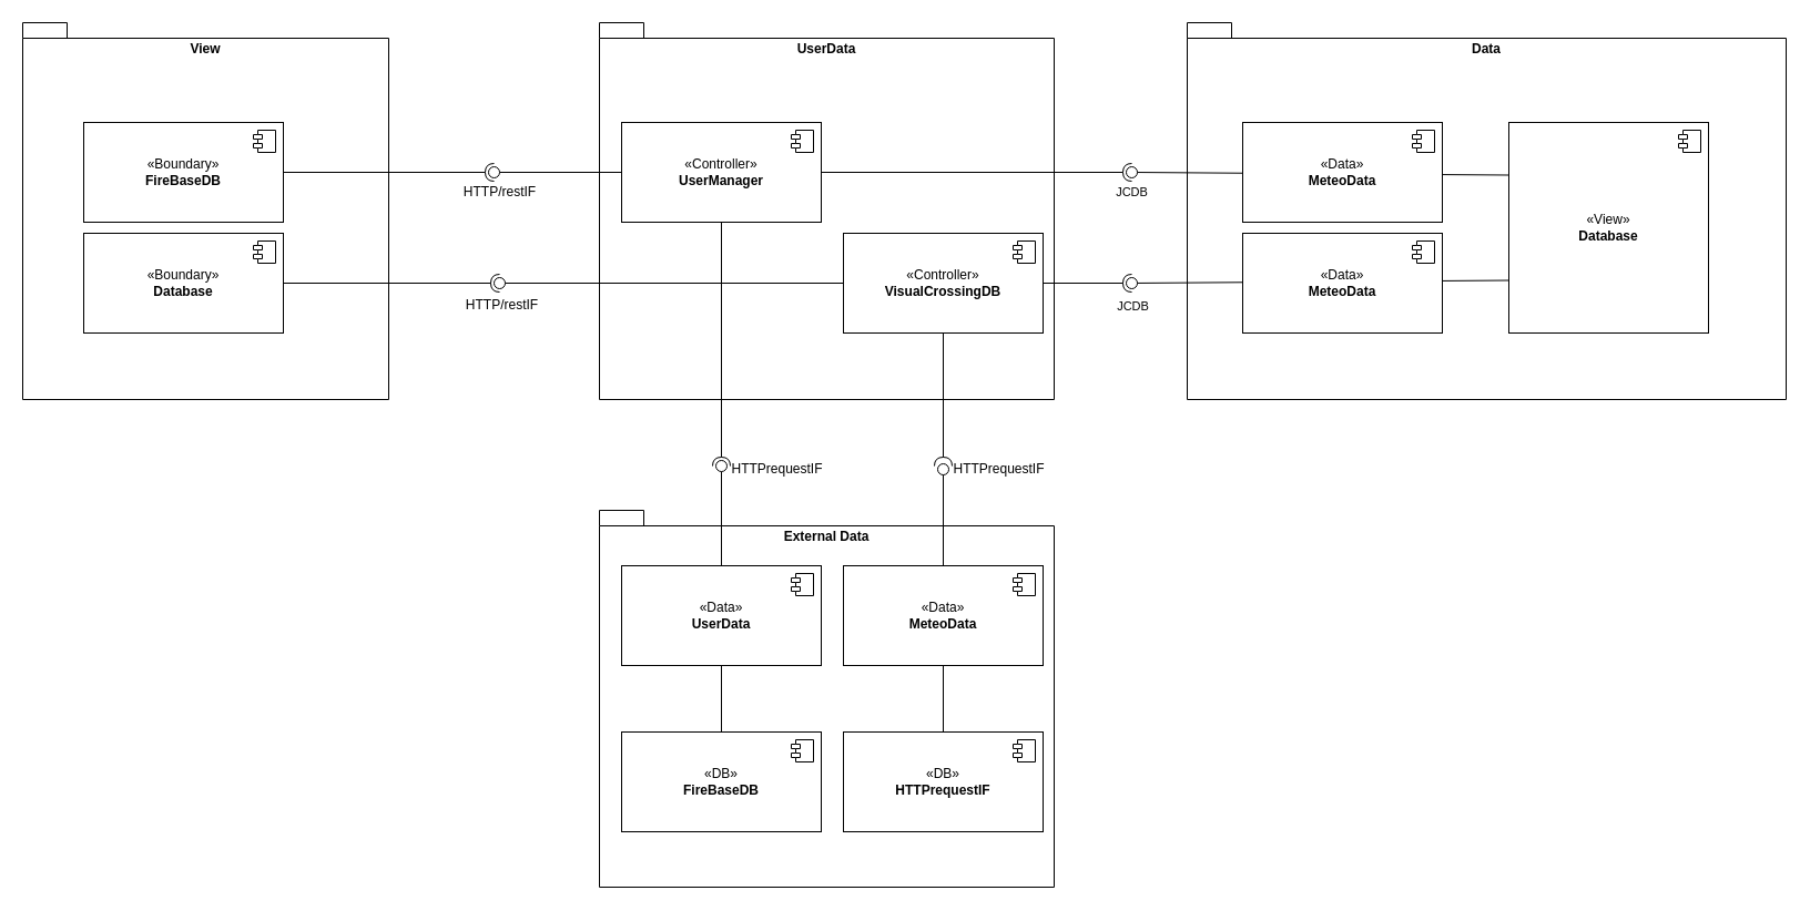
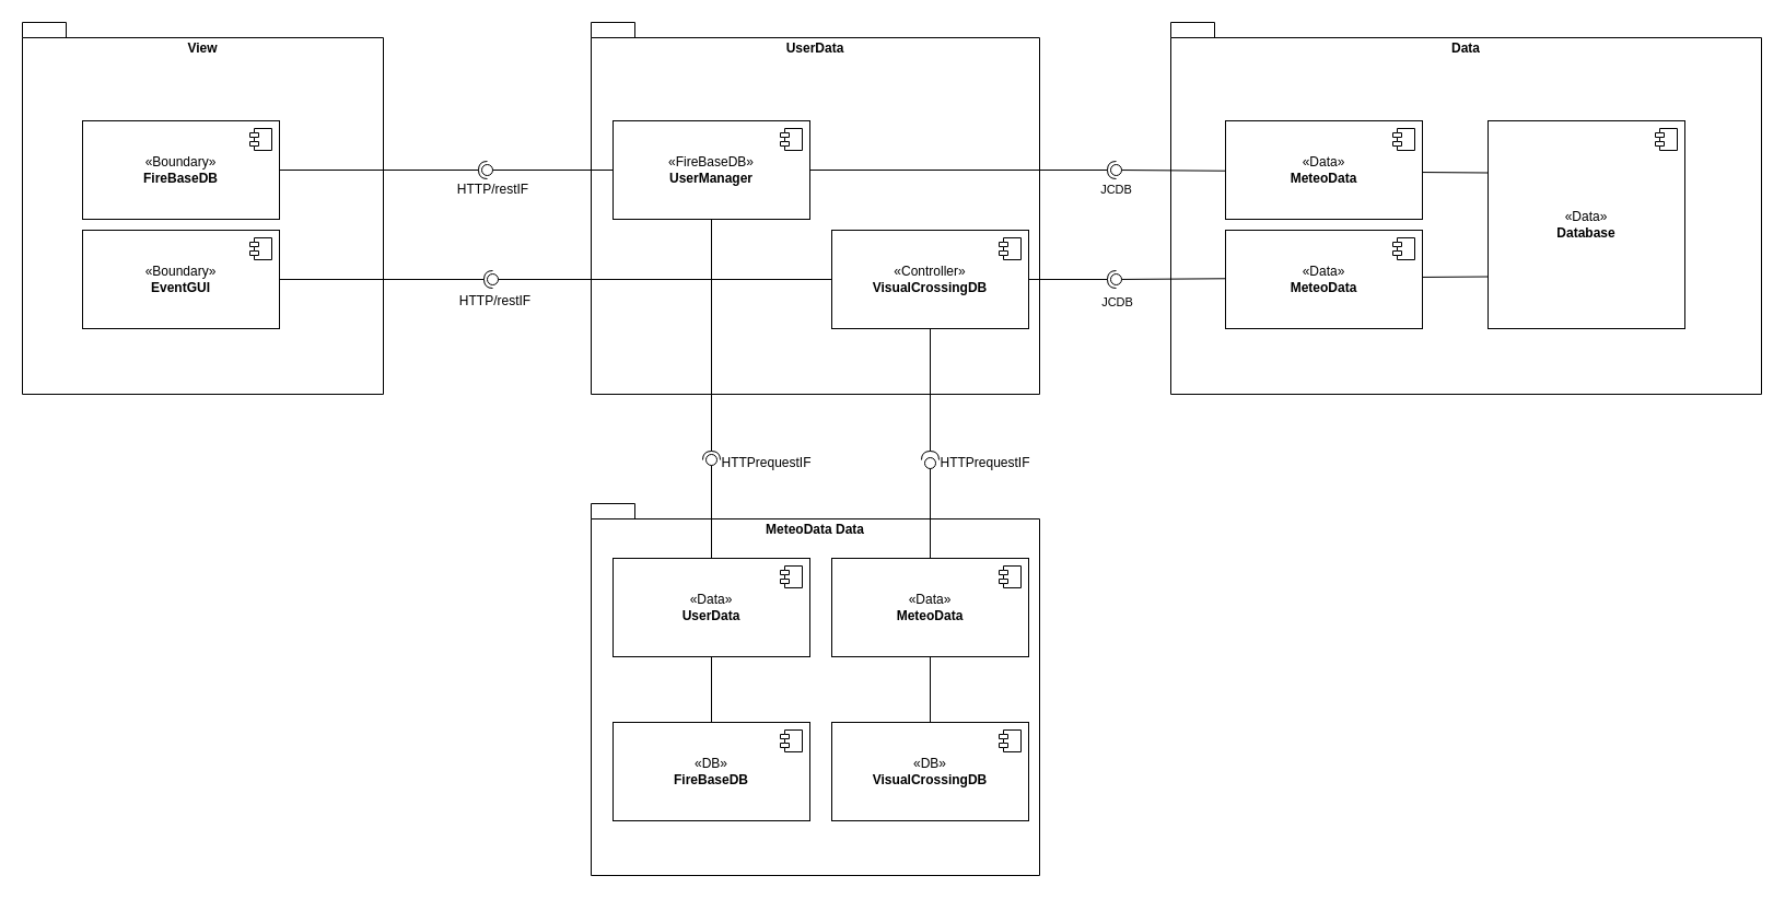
- <mxCell id="11" value="«Controller»&lt;br style=&quot;border-color: var(--border-color);&quot;&gt;&lt;b&gt;UserManager&lt;/b&gt;" style="html=1;dropTarget=0;whiteSpace=wrap;" parent="1" vertex="1"><mxGeometry x="560" y="110" width="180" height="90" as="geometry" /></mxCell>
+ <mxCell id="11" value="«FireBaseDB»&lt;br style=&quot;border-color: var(--border-color);&quot;&gt;&lt;b&gt;UserManager&lt;/b&gt;" style="html=1;dropTarget=0;whiteSpace=wrap;" parent="1" vertex="1"><mxGeometry x="560" y="110" width="180" height="90" as="geometry" /></mxCell>
- <mxCell id="6" value="«View»&lt;br style=&quot;border-color: var(--border-color);&quot;&gt;&lt;b&gt;Database&lt;/b&gt;" style="html=1;dropTarget=0;whiteSpace=wrap;" parent="1" vertex="1"><mxGeometry x="1360" y="110" width="180" height="190" as="geometry" /></mxCell>
+ <mxCell id="6" value="«Data»&lt;br style=&quot;border-color: var(--border-color);&quot;&gt;&lt;b&gt;Database&lt;/b&gt;" style="html=1;dropTarget=0;whiteSpace=wrap;" parent="1" vertex="1"><mxGeometry x="1360" y="110" width="180" height="190" as="geometry" /></mxCell>
- <mxCell id="37" value="«Boundary»&lt;br style=&quot;border-color: var(--border-color);&quot;&gt;&lt;b&gt;Database&lt;/b&gt;" style="html=1;dropTarget=0;whiteSpace=wrap;" parent="1" vertex="1"><mxGeometry x="75" y="210" width="180" height="90" as="geometry" /></mxCell>
+ <mxCell id="37" value="«Boundary»&lt;br style=&quot;border-color: var(--border-color);&quot;&gt;&lt;b&gt;EventGUI&lt;/b&gt;" style="html=1;dropTarget=0;whiteSpace=wrap;" parent="1" vertex="1"><mxGeometry x="75" y="210" width="180" height="90" as="geometry" /></mxCell>
- <mxCell id="2" value="External Data" style="shape=folder;fontStyle=1;spacingTop=10;tabWidth=40;tabHeight=14;tabPosition=left;html=1;whiteSpace=wrap;verticalAlign=top;" parent="1" vertex="1"><mxGeometry x="540" y="460" width="410" height="340" as="geometry" /></mxCell>
+ <mxCell id="2" value="MeteoData Data" style="shape=folder;fontStyle=1;spacingTop=10;tabWidth=40;tabHeight=14;tabPosition=left;html=1;whiteSpace=wrap;verticalAlign=top;" parent="1" vertex="1"><mxGeometry x="540" y="460" width="410" height="340" as="geometry" /></mxCell>
- <mxCell id="23" value="«DB»&lt;br style=&quot;border-color: var(--border-color);&quot;&gt;&lt;b&gt;HTTPrequestIF&lt;/b&gt;" style="html=1;dropTarget=0;whiteSpace=wrap;" parent="1" vertex="1"><mxGeometry x="760" y="660" width="180" height="90" as="geometry" /></mxCell>
+ <mxCell id="23" value="«DB»&lt;br style=&quot;border-color: var(--border-color);&quot;&gt;&lt;b&gt;VisualCrossingDB&lt;/b&gt;" style="html=1;dropTarget=0;whiteSpace=wrap;" parent="1" vertex="1"><mxGeometry x="760" y="660" width="180" height="90" as="geometry" /></mxCell>
